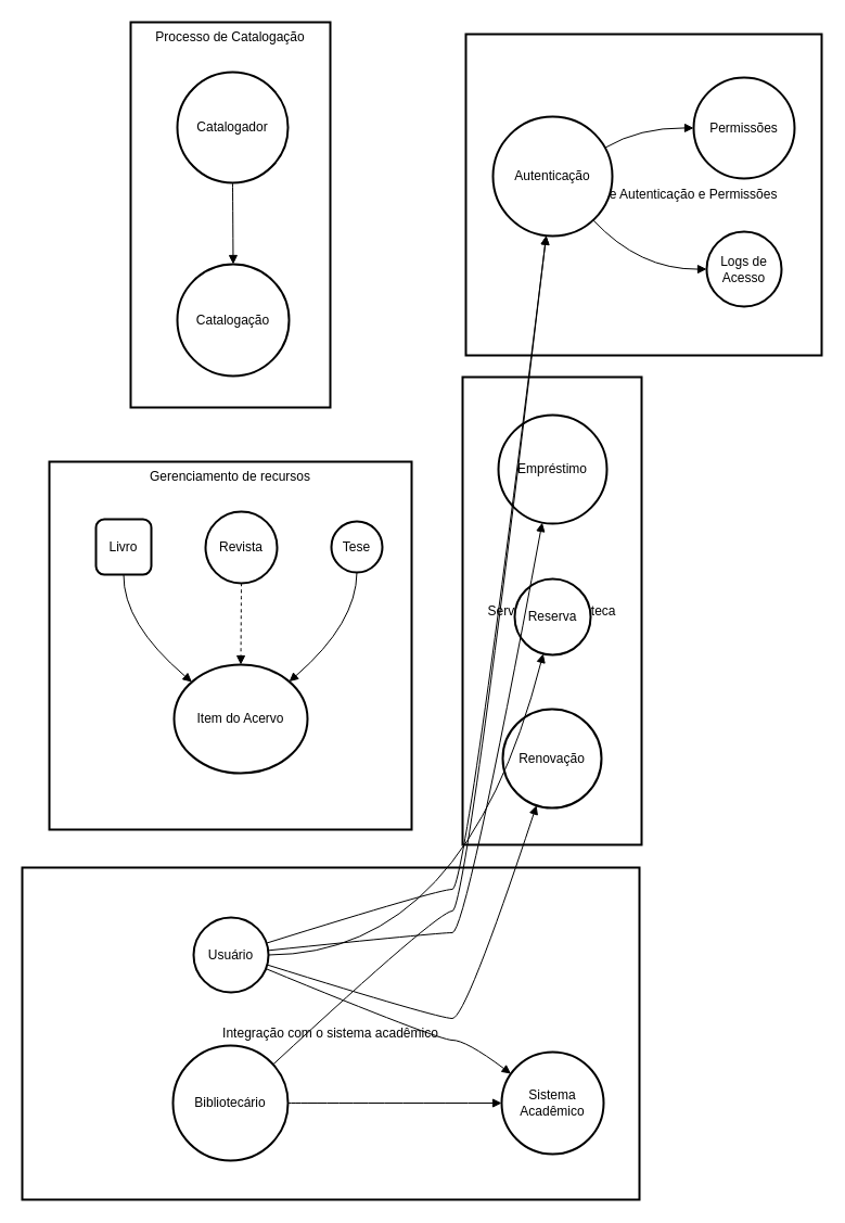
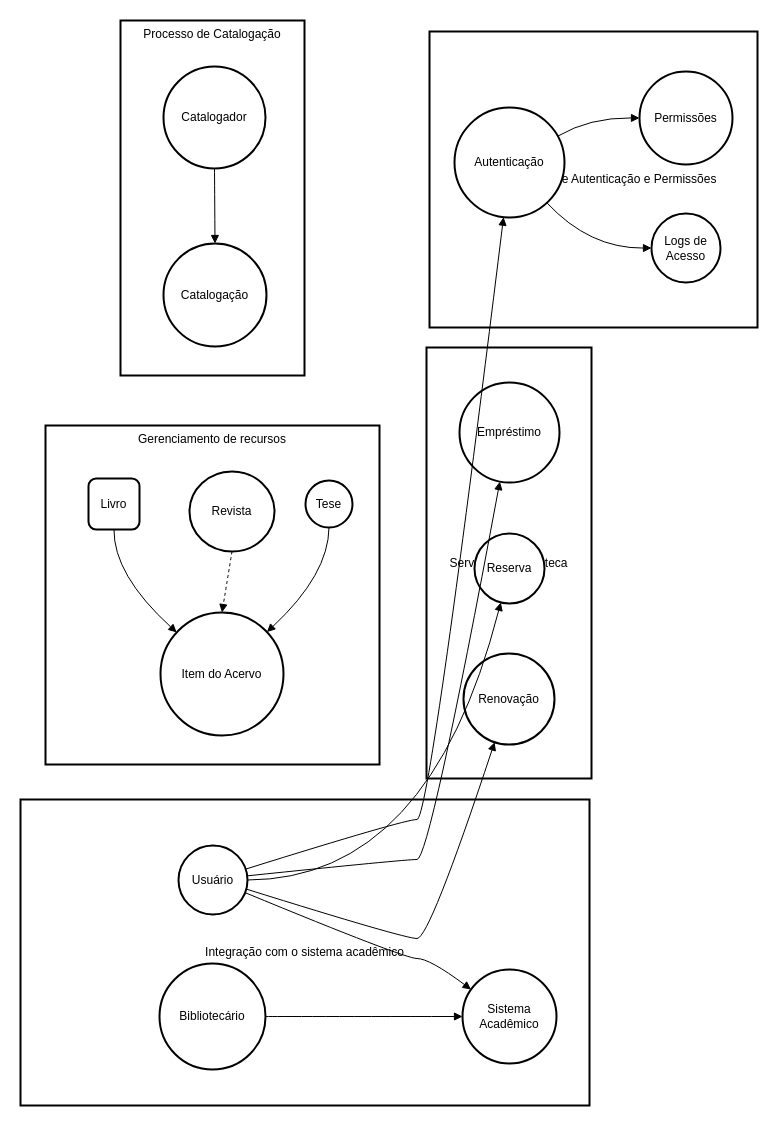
- <mxCell id="11" value="Revista" style="ellipse;aspect=fixed;strokeWidth=2;whiteSpace=wrap;" vertex="1" parent="8"><mxGeometry x="144" y="46" width="66" height="66" as="geometry" /></mxCell>
+ <mxCell id="11" value="Revista" style="ellipse;aspect=fixed;strokeWidth=2;whiteSpace=wrap;" vertex="1" parent="8"><mxGeometry x="144" y="46" width="85" height="80" as="geometry" /></mxCell>
- <mxCell id="32" value="" style="curved=1;startArrow=none;endArrow=block;exitX=1;exitY=0.04;entryX=0.44;entryY=1;" edge="1" parent="1" source="18" target="23"><mxGeometry relative="1" as="geometry"><Array as="points"><mxPoint x="404" y="839" /><mxPoint x="429" y="839" /></Array></mxGeometry></mxCell>
- <mxCell id="10" value="Item do Acervo" style="ellipse;aspect=fixed;strokeWidth=2;whiteSpace=wrap;" vertex="1" parent="8"><mxGeometry x="115" y="187" width="123" height="100" as="geometry" /></mxCell>
+ <mxCell id="10" value="Item do Acervo" style="ellipse;aspect=fixed;strokeWidth=2;whiteSpace=wrap;" vertex="1" parent="8"><mxGeometry x="115" y="187" width="123" height="123" as="geometry" /></mxCell>
